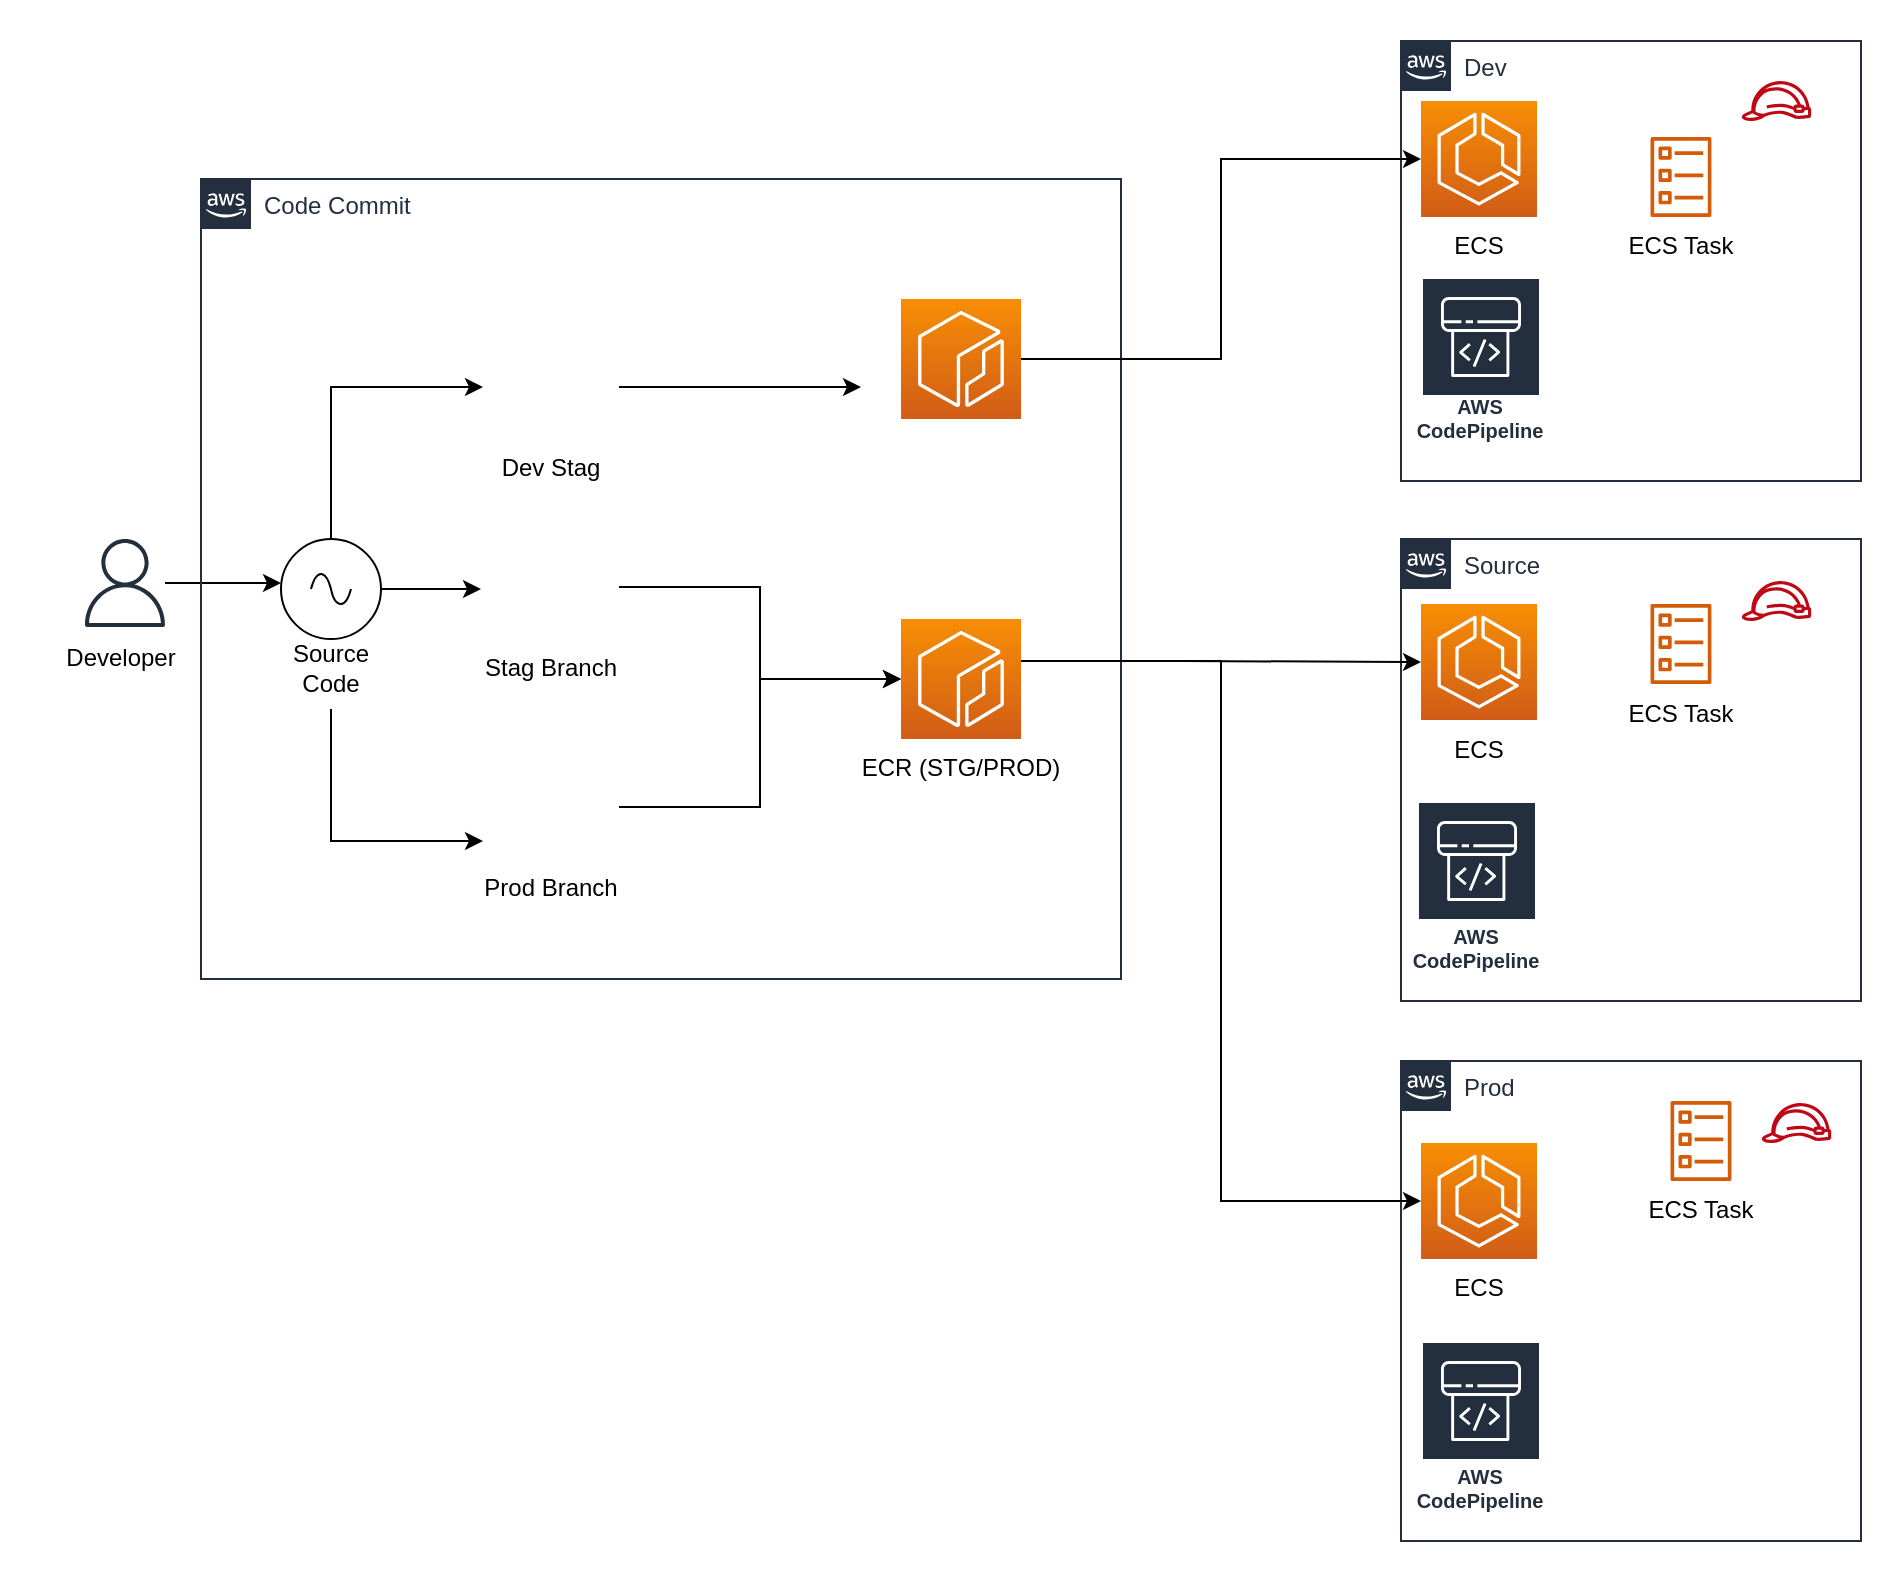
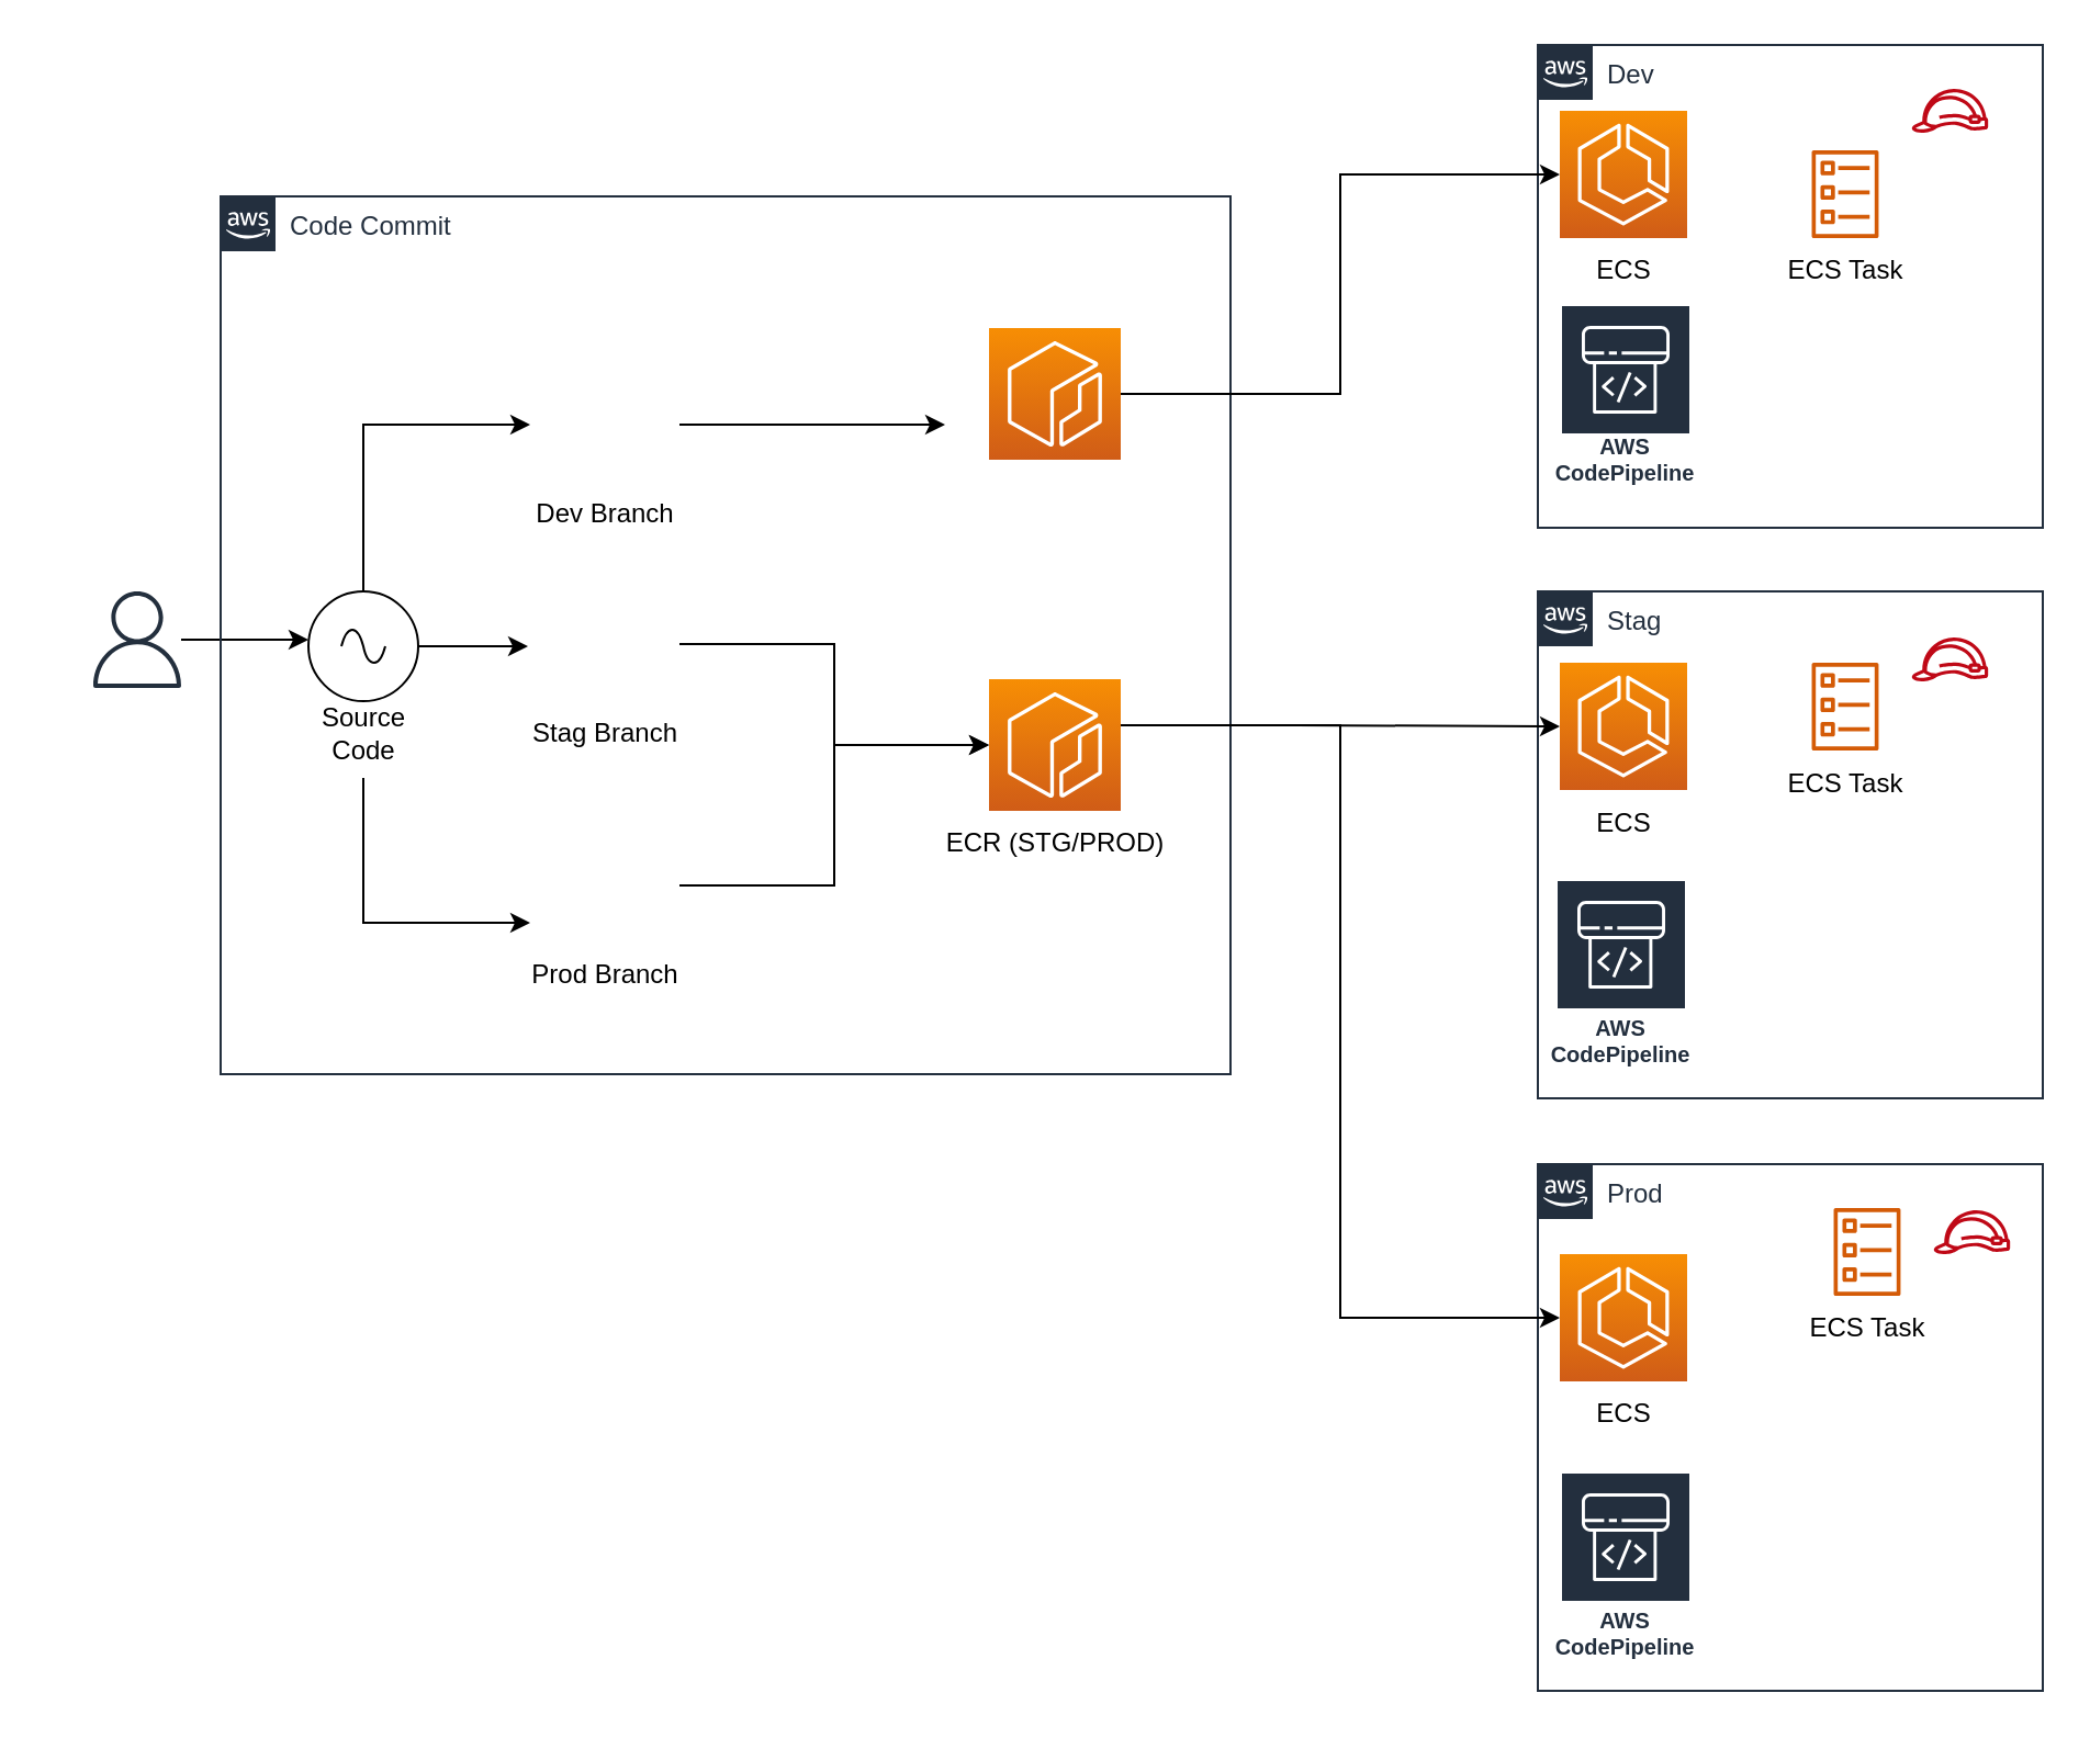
- <mxCell id="4" value="Dev Stag" style="text;html=1;align=center;verticalAlign=middle;resizable=0;points=[];autosize=1;strokeColor=none;fillColor=none;" vertex="1" parent="2"><mxGeometry y="60" width="90" height="30" as="geometry" /></mxCell>
+ <mxCell id="4" value="Dev Branch" style="text;html=1;align=center;verticalAlign=middle;resizable=0;points=[];autosize=1;strokeColor=none;fillColor=none;" vertex="1" parent="2"><mxGeometry y="60" width="90" height="30" as="geometry" /></mxCell>
- <mxCell id="38" value="Source" style="points=[[0,0],[0.25,0],[0.5,0],[0.75,0],[1,0],[1,0.25],[1,0.5],[1,0.75],[1,1],[0.75,1],[0.5,1],[0.25,1],[0,1],[0,0.75],[0,0.5],[0,0.25]];outlineConnect=0;gradientColor=none;html=1;whiteSpace=wrap;fontSize=12;fontStyle=0;container=1;pointerEvents=0;collapsible=0;recursiveResize=0;shape=mxgraph.aws4.group;grIcon=mxgraph.aws4.group_aws_cloud_alt;strokeColor=#232F3E;fillColor=none;verticalAlign=top;align=left;spacingLeft=30;fontColor=#232F3E;dashed=0;" vertex="1" parent="1"><mxGeometry x="700" y="269" width="230" height="231" as="geometry" /></mxCell>
+ <mxCell id="38" value="Stag" style="points=[[0,0],[0.25,0],[0.5,0],[0.75,0],[1,0],[1,0.25],[1,0.5],[1,0.75],[1,1],[0.75,1],[0.5,1],[0.25,1],[0,1],[0,0.75],[0,0.5],[0,0.25]];outlineConnect=0;gradientColor=none;html=1;whiteSpace=wrap;fontSize=12;fontStyle=0;container=1;pointerEvents=0;collapsible=0;recursiveResize=0;shape=mxgraph.aws4.group;grIcon=mxgraph.aws4.group_aws_cloud_alt;strokeColor=#232F3E;fillColor=none;verticalAlign=top;align=left;spacingLeft=30;fontColor=#232F3E;dashed=0;" vertex="1" parent="1"><mxGeometry x="700" y="269" width="230" height="231" as="geometry" /></mxCell>
- <mxCell id="16" value="Developer" style="text;html=1;align=center;verticalAlign=middle;resizable=0;points=[];autosize=1;strokeColor=none;fillColor=none;" vertex="1" parent="14"><mxGeometry y="45" width="80" height="30" as="geometry" /></mxCell>
